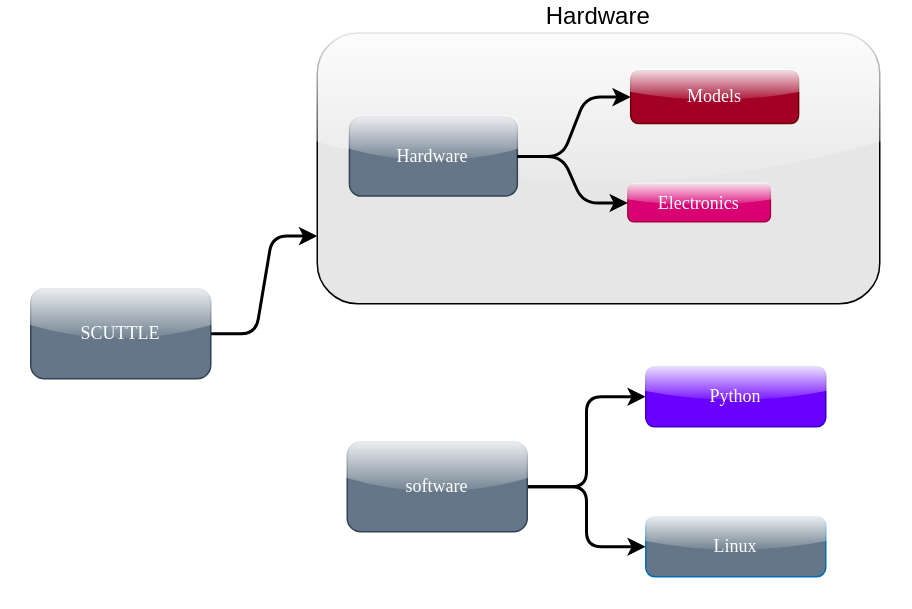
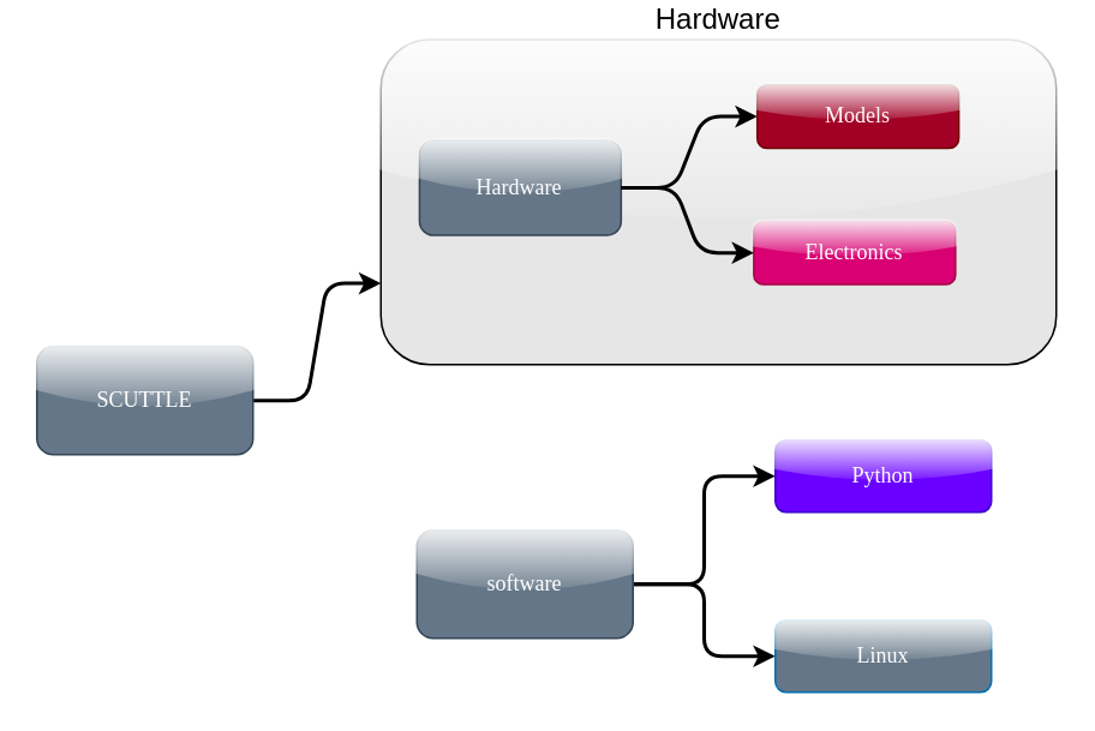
- <mxCell id="3" value="Electronics" style="rounded=1;whiteSpace=wrap;html=1;fontFamily=Lucida Console;fillColor=#d80073;strokeColor=#A50040;fontColor=#ffffff;glass=1;" vertex="1" parent="2"><mxGeometry x="207.09" y="100.816" width="95" height="25" as="geometry" /></mxCell>
+ <mxCell id="3" value="Electronics" style="rounded=1;whiteSpace=wrap;html=1;fontFamily=Lucida Console;fillColor=#d80073;strokeColor=#A50040;fontColor=#ffffff;glass=1;" vertex="1" parent="2"><mxGeometry x="207.09" y="100.816" width="111.94" height="35.22" as="geometry" /></mxCell>
